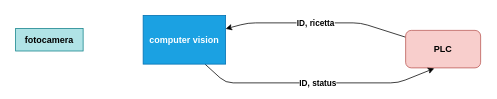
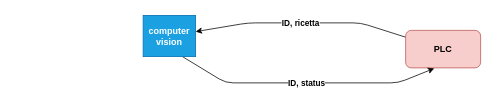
- <mxCell id="6" value="fotocamera" style="rounded=0;whiteSpace=wrap;html=1;fillColor=#b0e3e6;strokeColor=#0e8088;fontStyle=1" parent="1" vertex="1"><mxGeometry x="20" y="37.5" width="90" height="30" as="geometry" /></mxCell>
- <mxCell id="5" value="computer vision" style="rounded=0;whiteSpace=wrap;html=1;fillColor=#1ba1e2;strokeColor=#006EAF;fontColor=#ffffff;fontStyle=1" parent="1" vertex="1"><mxGeometry x="190" y="20" width="110" height="65" as="geometry" /></mxCell>
+ <mxCell id="5" value="computer vision" style="rounded=0;whiteSpace=wrap;html=1;fillColor=#1ba1e2;strokeColor=#006EAF;fontColor=#ffffff;fontStyle=1" parent="1" vertex="1"><mxGeometry x="190" y="20" width="70" height="55" as="geometry" /></mxCell>
